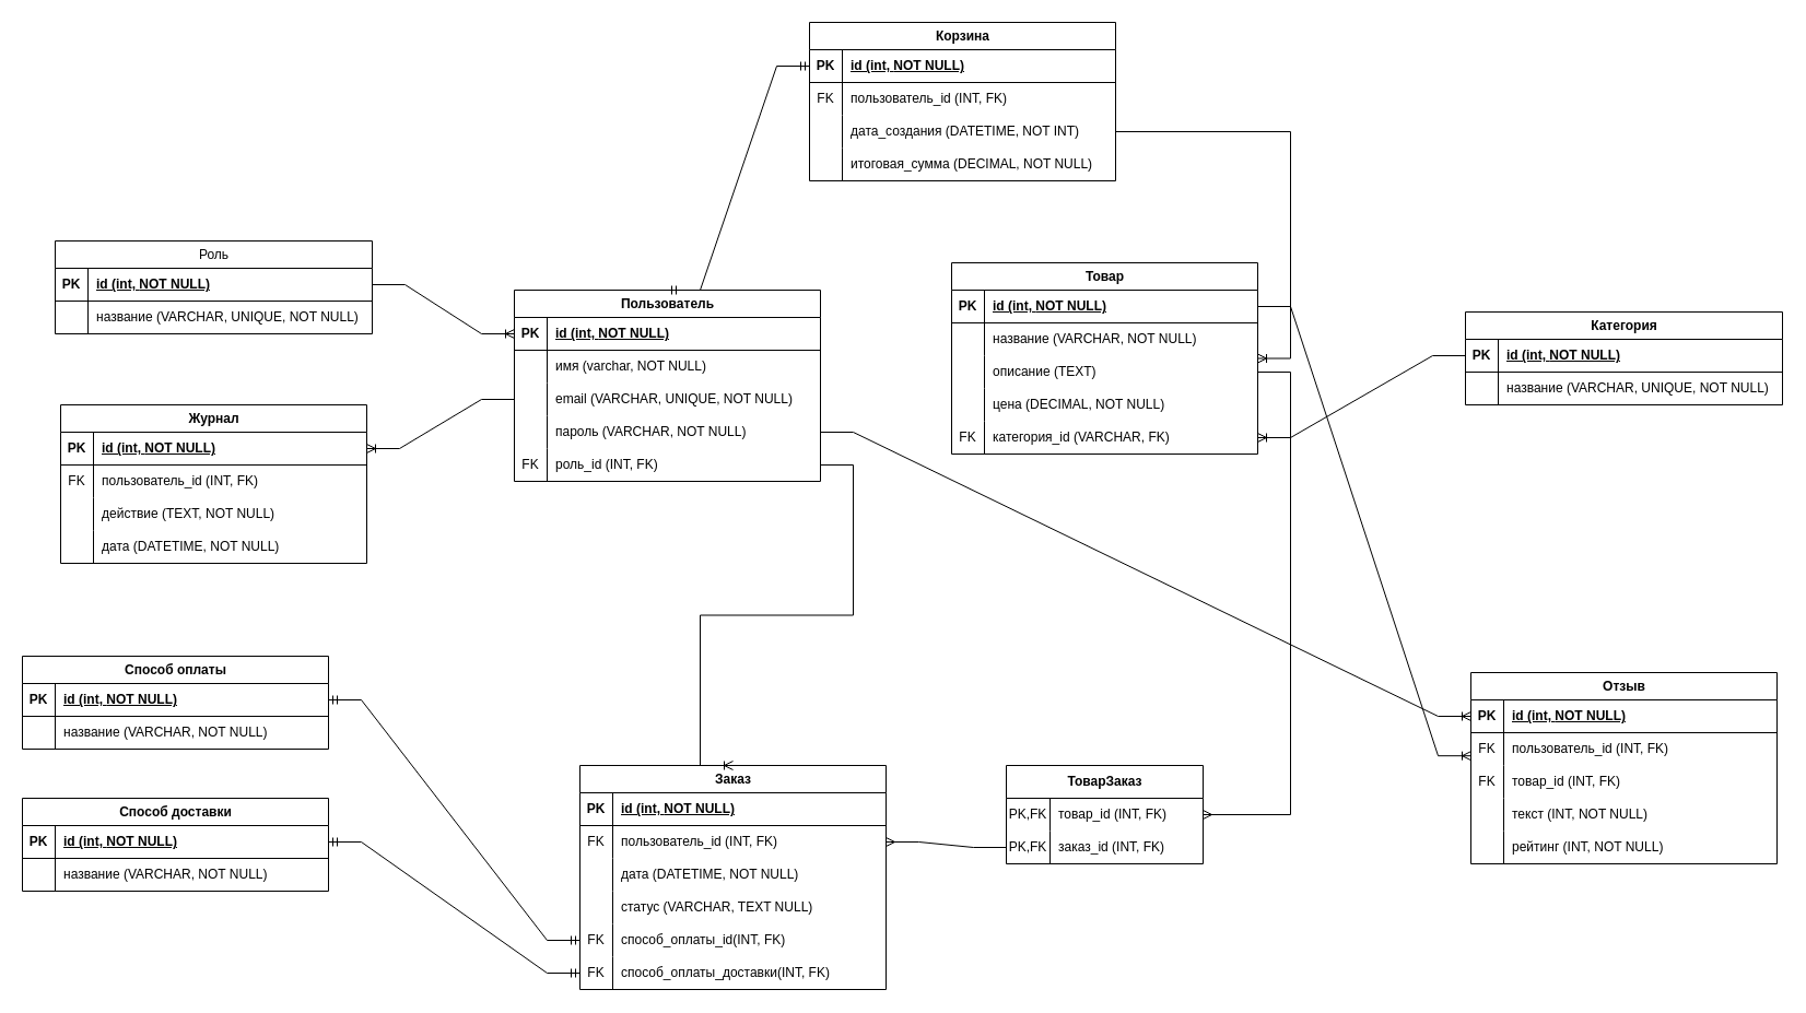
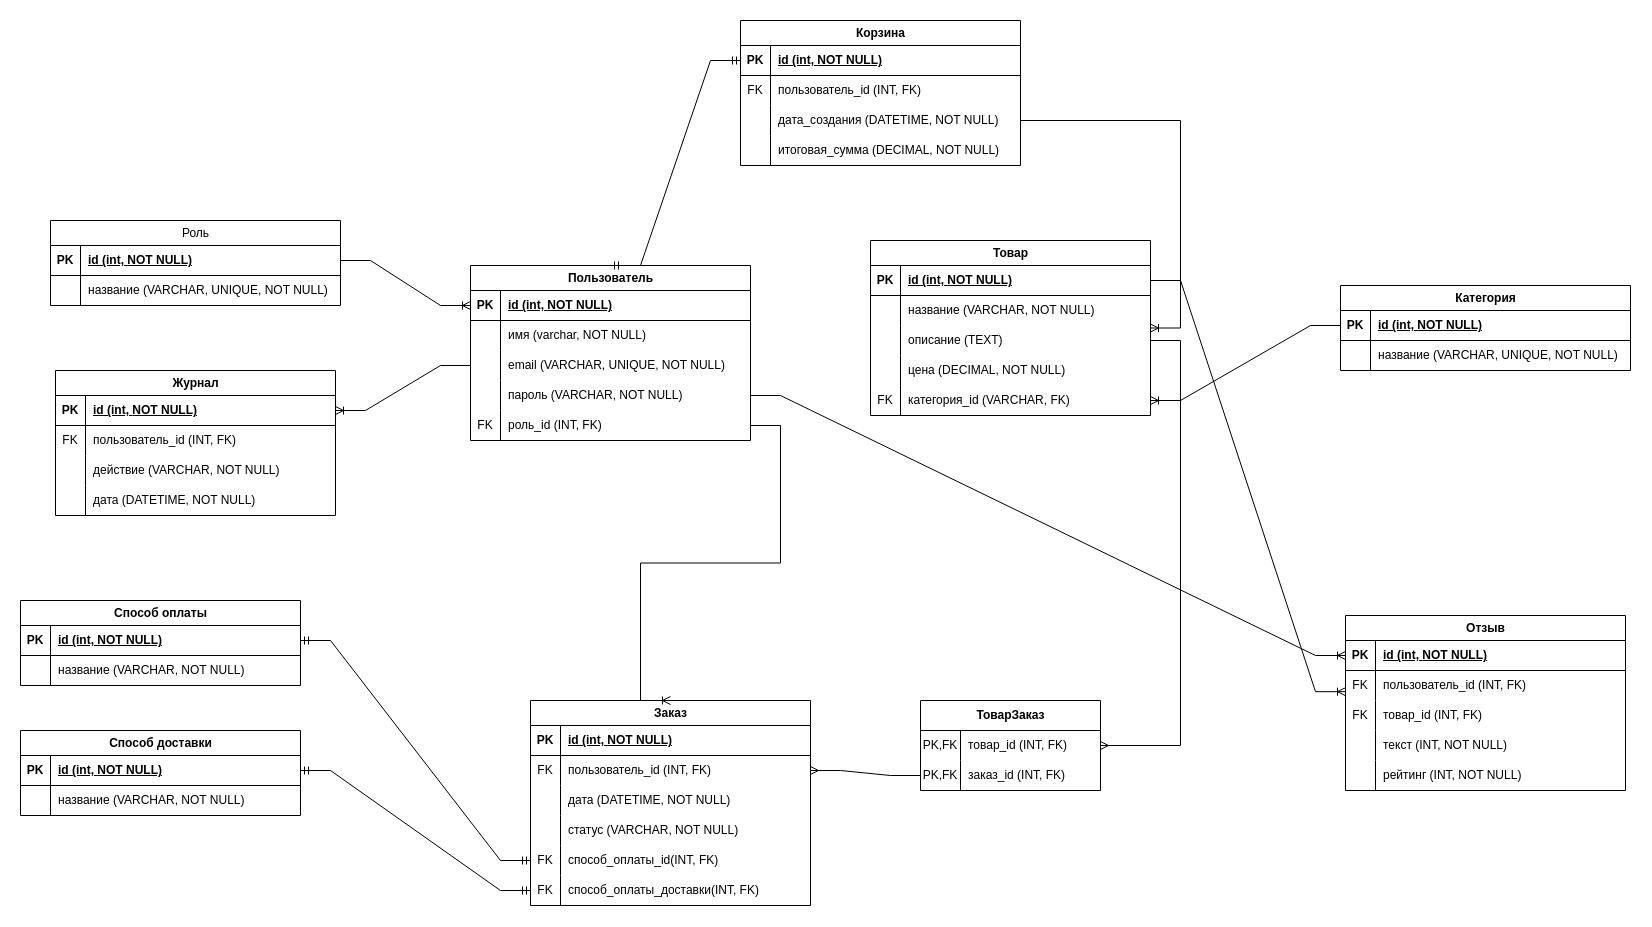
- <mxCell id="120" value="дата_создания (DATETIME, NOT INT)" style="shape=partialRectangle;connectable=0;fillColor=none;top=0;left=0;bottom=0;right=0;align=left;spacingLeft=6;overflow=hidden;whiteSpace=wrap;html=1;" parent="118" vertex="1"><mxGeometry x="30" width="250" height="30" as="geometry"><mxRectangle width="250" height="30" as="alternateBounds" /></mxGeometry></mxCell>
+ <mxCell id="120" value="дата_создания (DATETIME, NOT NULL)" style="shape=partialRectangle;connectable=0;fillColor=none;top=0;left=0;bottom=0;right=0;align=left;spacingLeft=6;overflow=hidden;whiteSpace=wrap;html=1;" parent="118" vertex="1"><mxGeometry x="30" width="250" height="30" as="geometry"><mxRectangle width="250" height="30" as="alternateBounds" /></mxGeometry></mxCell>
- <mxCell id="93" value="действие (TEXT, NOT NULL)" style="shape=partialRectangle;connectable=0;fillColor=none;top=0;left=0;bottom=0;right=0;align=left;spacingLeft=6;overflow=hidden;whiteSpace=wrap;html=1;" parent="91" vertex="1"><mxGeometry x="30" width="250" height="30" as="geometry"><mxRectangle width="250" height="30" as="alternateBounds" /></mxGeometry></mxCell>
+ <mxCell id="93" value="действие (VARCHAR, NOT NULL)" style="shape=partialRectangle;connectable=0;fillColor=none;top=0;left=0;bottom=0;right=0;align=left;spacingLeft=6;overflow=hidden;whiteSpace=wrap;html=1;" parent="91" vertex="1"><mxGeometry x="30" width="250" height="30" as="geometry"><mxRectangle width="250" height="30" as="alternateBounds" /></mxGeometry></mxCell>
- <mxCell id="60" value="статус (VARCHAR, TEXT NULL)" style="shape=partialRectangle;connectable=0;fillColor=none;top=0;left=0;bottom=0;right=0;align=left;spacingLeft=6;overflow=hidden;whiteSpace=wrap;html=1;" parent="58" vertex="1"><mxGeometry x="30" width="250" height="30" as="geometry"><mxRectangle width="250" height="30" as="alternateBounds" /></mxGeometry></mxCell>
+ <mxCell id="60" value="статус (VARCHAR, NOT NULL)" style="shape=partialRectangle;connectable=0;fillColor=none;top=0;left=0;bottom=0;right=0;align=left;spacingLeft=6;overflow=hidden;whiteSpace=wrap;html=1;" parent="58" vertex="1"><mxGeometry x="30" width="250" height="30" as="geometry"><mxRectangle width="250" height="30" as="alternateBounds" /></mxGeometry></mxCell>
